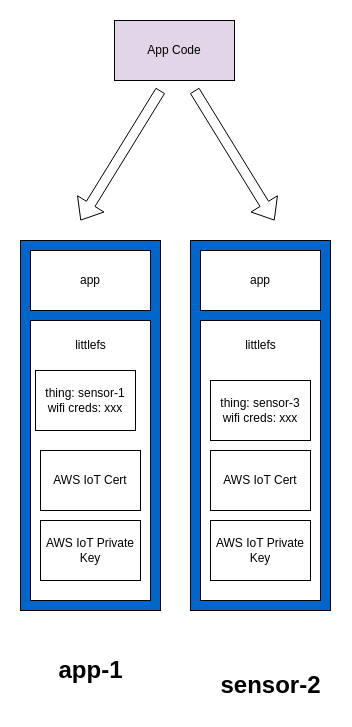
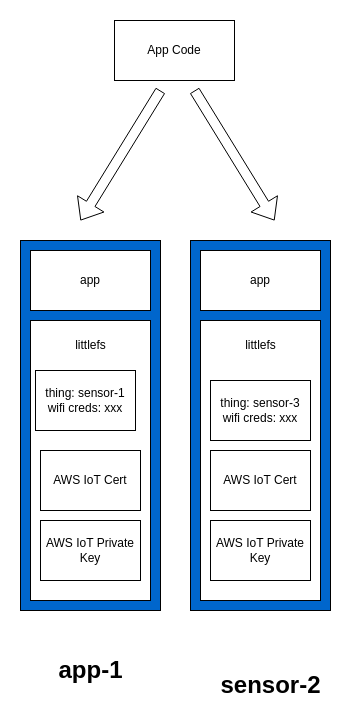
- <mxCell id="18" value="App Code" style="rounded=0;whiteSpace=wrap;html=1;fillColor=#e1d5e7;" vertex="1" parent="1"><mxGeometry x="114" y="20" width="120" height="60" as="geometry" /></mxCell>
+ <mxCell id="18" value="App Code" style="rounded=0;whiteSpace=wrap;html=1;" vertex="1" parent="1"><mxGeometry x="114" y="20" width="120" height="60" as="geometry" /></mxCell>
